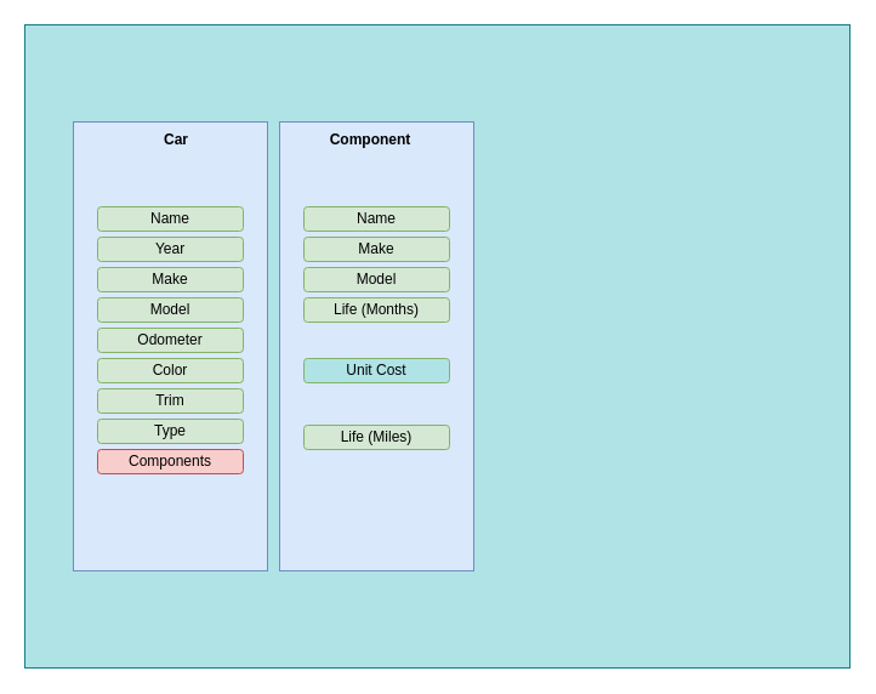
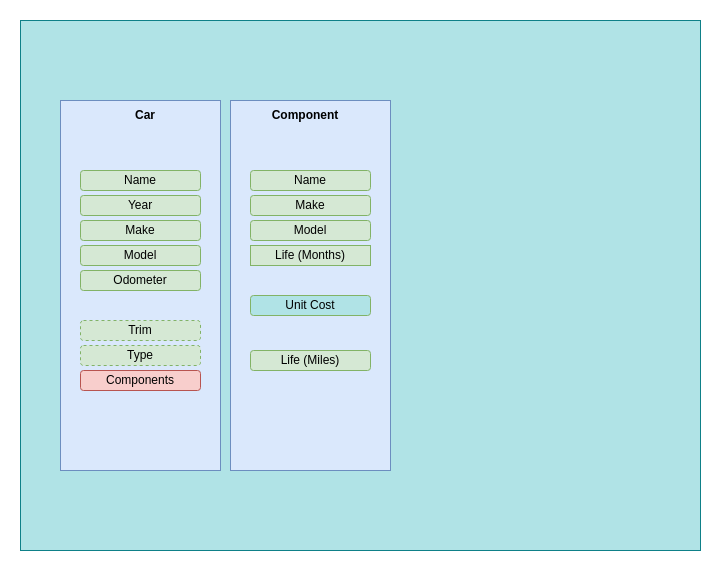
- <mxCell id="18" value="Life (Months)" style="rounded=1;whiteSpace=wrap;html=1;fillColor=#d5e8d4;strokeColor=#82b366;" vertex="1" parent="1"><mxGeometry x="250" y="245" width="120" height="20" as="geometry" /></mxCell>
+ <mxCell id="18" value="Life (Months)" style="whiteSpace=wrap;html=1;fillColor=#d5e8d4;strokeColor=#82b366;rounded=0;" vertex="1" parent="1"><mxGeometry x="250" y="245" width="120" height="20" as="geometry" /></mxCell>
- <mxCell id="11" value="Color" style="rounded=1;whiteSpace=wrap;html=1;fillColor=#d5e8d4;strokeColor=#82b366;" vertex="1" parent="1"><mxGeometry x="80" y="295" width="120" height="20" as="geometry" /></mxCell>
- <mxCell id="12" value="Trim" style="rounded=1;whiteSpace=wrap;html=1;fillColor=#d5e8d4;strokeColor=#82b366;" vertex="1" parent="1"><mxGeometry x="80" y="320" width="120" height="20" as="geometry" /></mxCell>
+ <mxCell id="12" value="Trim" style="rounded=1;whiteSpace=wrap;html=1;fillColor=#d5e8d4;strokeColor=#82b366;dashed=1;" vertex="1" parent="1"><mxGeometry x="80" y="320" width="120" height="20" as="geometry" /></mxCell>
- <mxCell id="21" value="Type" style="rounded=1;whiteSpace=wrap;html=1;fillColor=#d5e8d4;strokeColor=#82b366;" vertex="1" parent="1"><mxGeometry x="80" y="345" width="120" height="20" as="geometry" /></mxCell>
+ <mxCell id="21" value="Type" style="rounded=1;whiteSpace=wrap;html=1;fillColor=#d5e8d4;strokeColor=#82b366;dashed=1;" vertex="1" parent="1"><mxGeometry x="80" y="345" width="120" height="20" as="geometry" /></mxCell>
